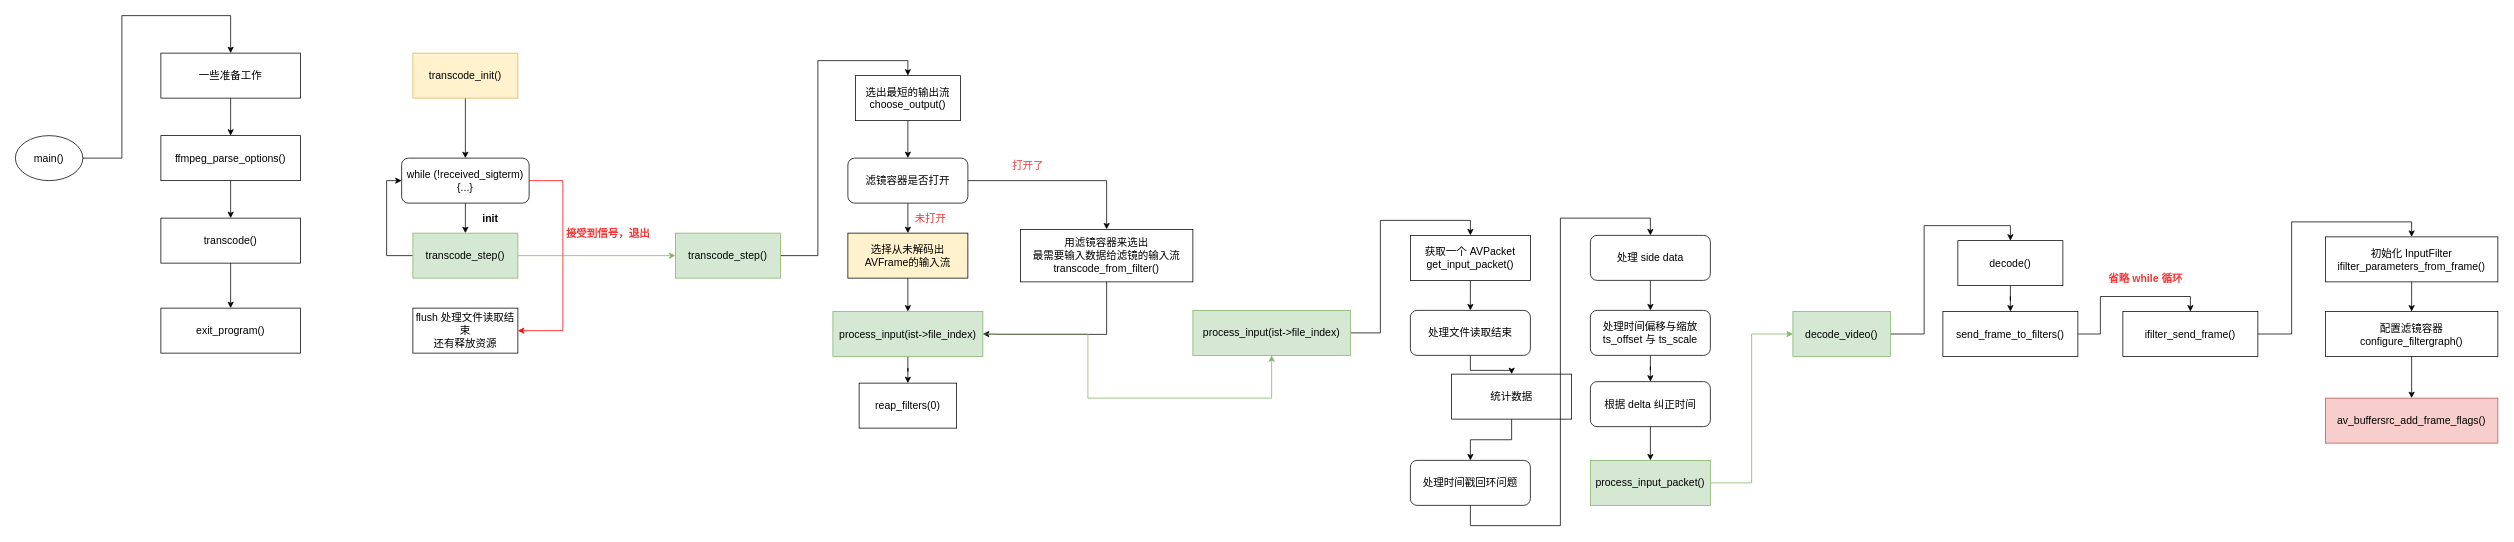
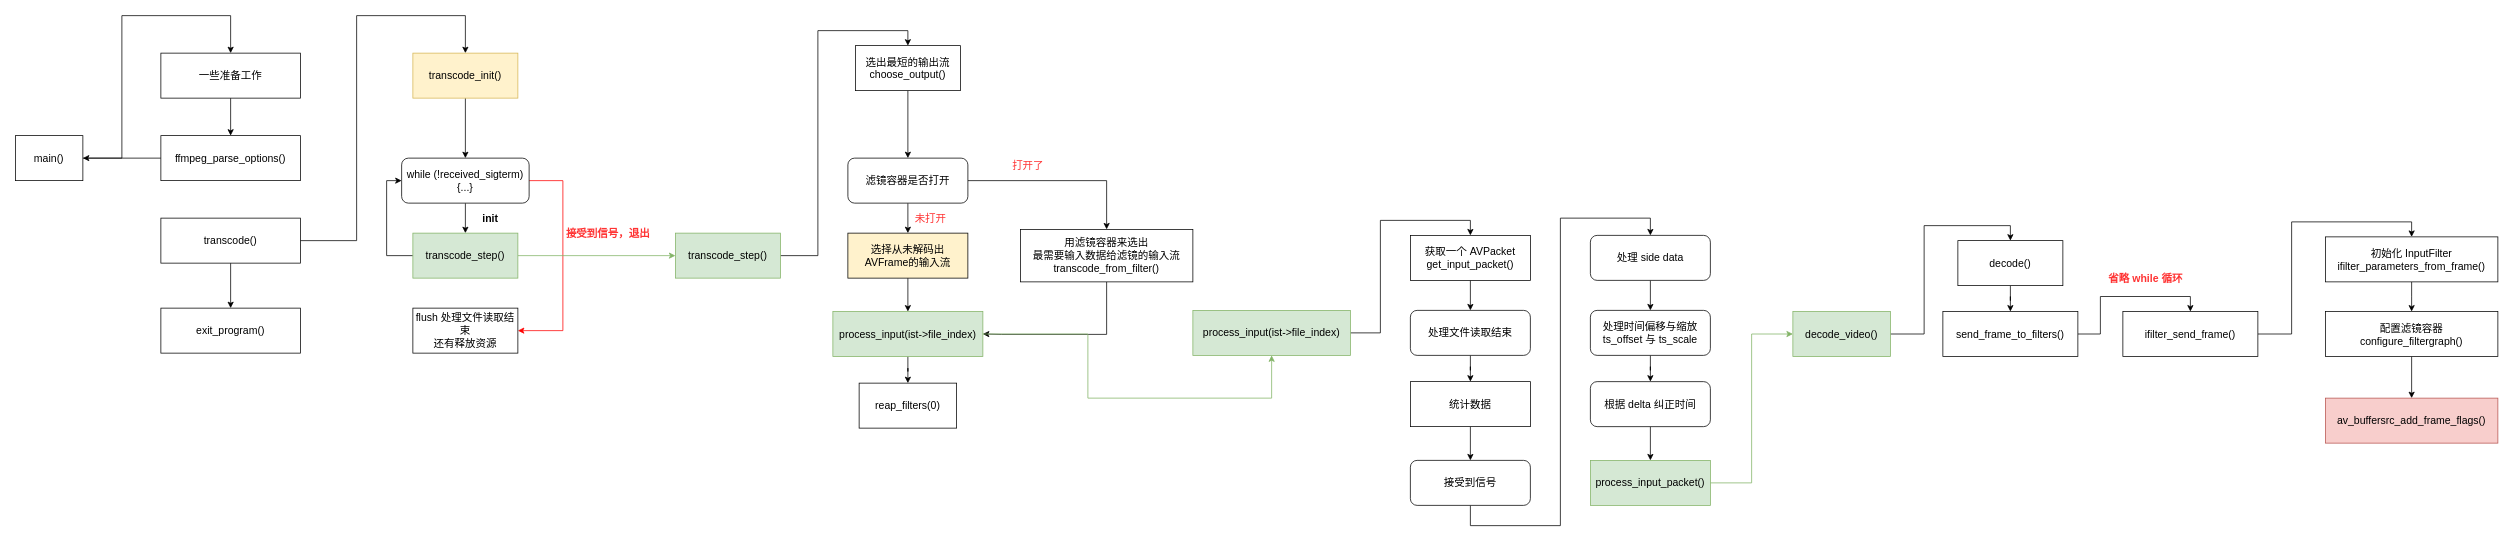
+ <mxCell id="9" style="edgeStyle=orthogonalEdgeStyle;rounded=0;orthogonalLoop=1;jettySize=auto;html=1;entryX=0.5;entryY=0;entryDx=0;entryDy=0;" parent="1" source="10" target="13" edge="1"><mxGeometry relative="1" as="geometry"><Array as="points"><mxPoint x="475" y="320" /><mxPoint x="475" y="20" /><mxPoint x="620" y="20" /></Array></mxGeometry></mxCell>
- <mxCell id="26" value="选出最短的输出流&lt;br&gt;choose_output()" style="rounded=0;whiteSpace=wrap;html=1;fontSize=14;fillColor=#FFFFFF;strokeColor=#000000;" parent="1" vertex="1"><mxGeometry x="1140" y="100" width="140" height="60" as="geometry" /></mxCell>
+ <mxCell id="26" value="选出最短的输出流&lt;br&gt;choose_output()" style="rounded=0;whiteSpace=wrap;html=1;fontSize=14;fillColor=#FFFFFF;strokeColor=#000000;" parent="1" vertex="1"><mxGeometry x="1140" y="60" width="140" height="60" as="geometry" /></mxCell>
- <mxCell id="3" value="main()" style="ellipse;whiteSpace=wrap;html=1;fontSize=14;" parent="1" vertex="1"><mxGeometry x="20" y="180" width="90" height="60" as="geometry" /></mxCell>
+ <mxCell id="3" value="main()" style="rounded=0;whiteSpace=wrap;html=1;fontSize=14;" parent="1" vertex="1"><mxGeometry x="20" y="180" width="90" height="60" as="geometry" /></mxCell>
- <mxCell id="6" style="edgeStyle=orthogonalEdgeStyle;rounded=0;orthogonalLoop=1;jettySize=auto;html=1;fontSize=14;" parent="1" source="7" target="10" edge="1"><mxGeometry relative="1" as="geometry" /></mxCell>
+ <mxCell id="6" style="edgeStyle=orthogonalEdgeStyle;rounded=0;orthogonalLoop=1;jettySize=auto;html=1;fontSize=14;" parent="1" source="7" target="3" edge="1"><mxGeometry relative="1" as="geometry" /></mxCell>
- <mxCell id="47" value="统计数据" style="rounded=0;whiteSpace=wrap;html=1;fontSize=14;fillColor=#FFFFFF;strokeColor=#000000;" parent="1" vertex="1"><mxGeometry x="1935" y="498" width="160" height="60" as="geometry" /></mxCell>
+ <mxCell id="47" value="统计数据" style="rounded=0;whiteSpace=wrap;html=1;fontSize=14;fillColor=#FFFFFF;strokeColor=#000000;" parent="1" vertex="1"><mxGeometry x="1880" y="508" width="160" height="60" as="geometry" /></mxCell>
- <mxCell id="49" value="处理时间戳回环问题" style="rounded=1;whiteSpace=wrap;html=1;fontSize=14;fillColor=#FFFFFF;strokeColor=#000000;" parent="1" vertex="1"><mxGeometry x="1880" y="613" width="160" height="60" as="geometry" /></mxCell>
+ <mxCell id="49" value="接受到信号" style="rounded=1;whiteSpace=wrap;html=1;fontSize=14;fillColor=#FFFFFF;strokeColor=#000000;" parent="1" vertex="1"><mxGeometry x="1880" y="613" width="160" height="60" as="geometry" /></mxCell>
